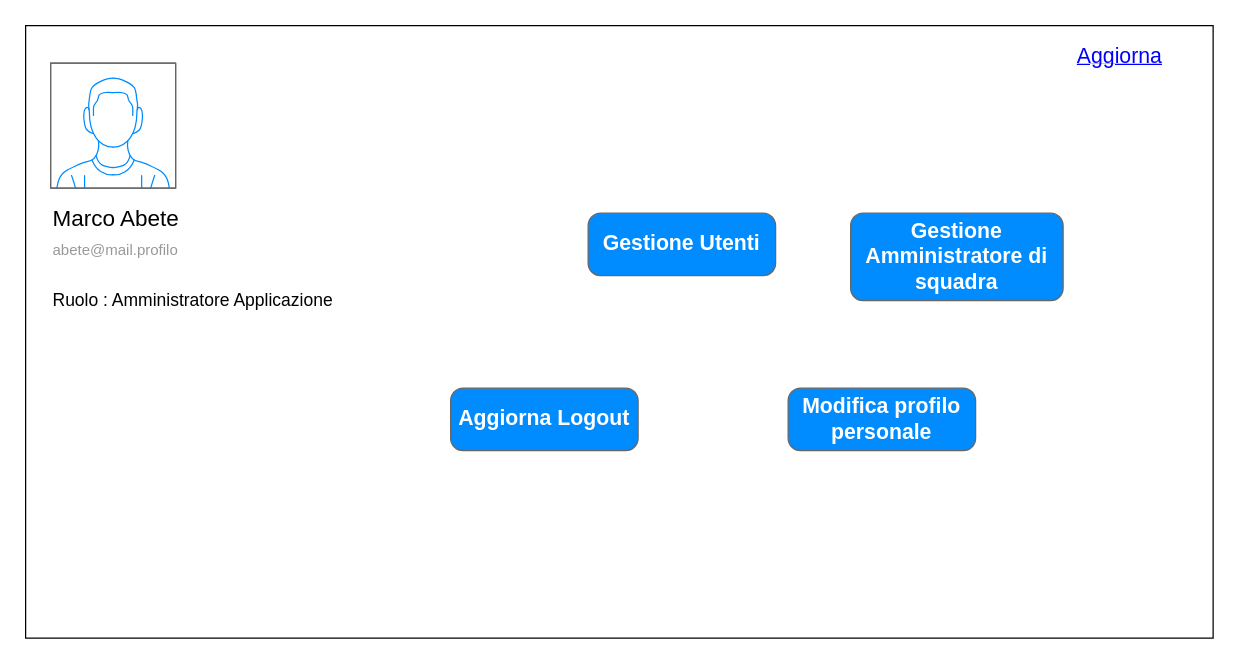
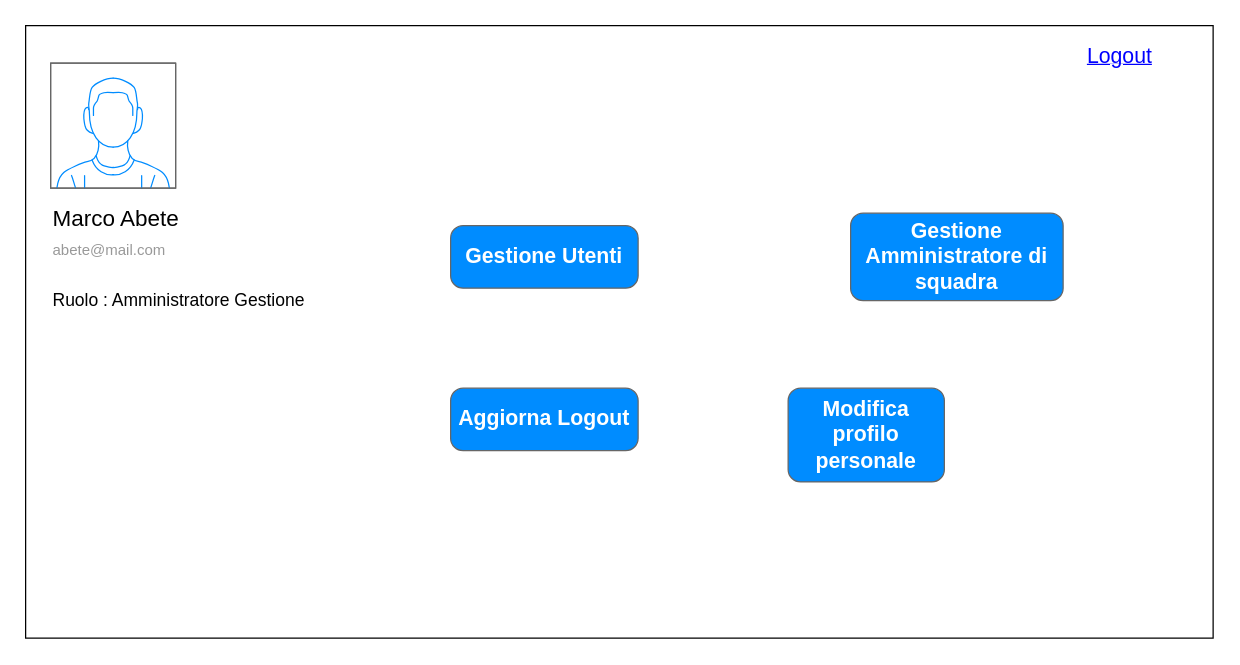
- <mxCell id="7" value="Aggiorna" style="shape=rectangle;strokeColor=none;fillColor=none;linkText=;fontSize=17;fontColor=#0000ff;fontStyle=4;html=1;align=center;" parent="1" vertex="1"><mxGeometry x="820" y="30" width="150" height="30" as="geometry" /></mxCell>
+ <mxCell id="7" value="Logout" style="shape=rectangle;strokeColor=none;fillColor=none;linkText=;fontSize=17;fontColor=#0000ff;fontStyle=4;html=1;align=center;" parent="1" vertex="1"><mxGeometry x="820" y="30" width="150" height="30" as="geometry" /></mxCell>
- <mxCell id="8" value="Gestione Utenti" style="strokeWidth=1;shadow=0;dashed=0;align=center;html=1;shape=mxgraph.mockup.buttons.button;strokeColor=#666666;fontColor=#ffffff;mainText=;buttonStyle=round;fontSize=17;fontStyle=1;fillColor=#008cff;whiteSpace=wrap;" parent="1" vertex="1"><mxGeometry x="470" y="170" width="150" height="50" as="geometry" /></mxCell>
+ <mxCell id="8" value="Gestione Utenti" style="strokeWidth=1;shadow=0;dashed=0;align=center;html=1;shape=mxgraph.mockup.buttons.button;strokeColor=#666666;fontColor=#ffffff;mainText=;buttonStyle=round;fontSize=17;fontStyle=1;fillColor=#008cff;whiteSpace=wrap;" parent="1" vertex="1"><mxGeometry x="360" y="180" width="150" height="50" as="geometry" /></mxCell>
- <mxCell id="5" value="&lt;font color=&quot;#999999&quot;&gt;abete@mail.profilo&lt;/font&gt;" style="text;html=1;strokeColor=none;fillColor=none;align=left;verticalAlign=middle;whiteSpace=wrap;rounded=0;" parent="1" vertex="1"><mxGeometry x="40" y="190" width="140" height="20" as="geometry" /></mxCell>
+ <mxCell id="5" value="&lt;font color=&quot;#999999&quot;&gt;abete@mail.com&lt;/font&gt;" style="text;html=1;strokeColor=none;fillColor=none;align=left;verticalAlign=middle;whiteSpace=wrap;rounded=0;" parent="1" vertex="1"><mxGeometry x="40" y="190" width="140" height="20" as="geometry" /></mxCell>
- <mxCell id="6" value="Ruolo : Amministratore Applicazione" style="text;html=1;align=left;verticalAlign=middle;resizable=0;points=[];autosize=1;fontSize=14;" parent="1" vertex="1"><mxGeometry x="40" y="230" width="240" height="20" as="geometry" /></mxCell>
+ <mxCell id="6" value="Ruolo : Amministratore Gestione" style="text;html=1;align=left;verticalAlign=middle;resizable=0;points=[];autosize=1;fontSize=14;" parent="1" vertex="1"><mxGeometry x="40" y="230" width="240" height="20" as="geometry" /></mxCell>
- <mxCell id="11" value="Modifica profilo personale" style="strokeWidth=1;shadow=0;dashed=0;align=center;html=1;shape=mxgraph.mockup.buttons.button;strokeColor=#666666;fontColor=#ffffff;mainText=;buttonStyle=round;fontSize=17;fontStyle=1;fillColor=#008cff;whiteSpace=wrap;" vertex="1" parent="1"><mxGeometry x="630" y="310" width="150" height="50" as="geometry" /></mxCell>
+ <mxCell id="11" value="Modifica profilo personale" style="strokeWidth=1;shadow=0;dashed=0;align=center;html=1;shape=mxgraph.mockup.buttons.button;strokeColor=#666666;fontColor=#ffffff;mainText=;buttonStyle=round;fontSize=17;fontStyle=1;fillColor=#008cff;whiteSpace=wrap;" vertex="1" parent="1"><mxGeometry x="630" y="310" width="125" height="75" as="geometry" /></mxCell>
